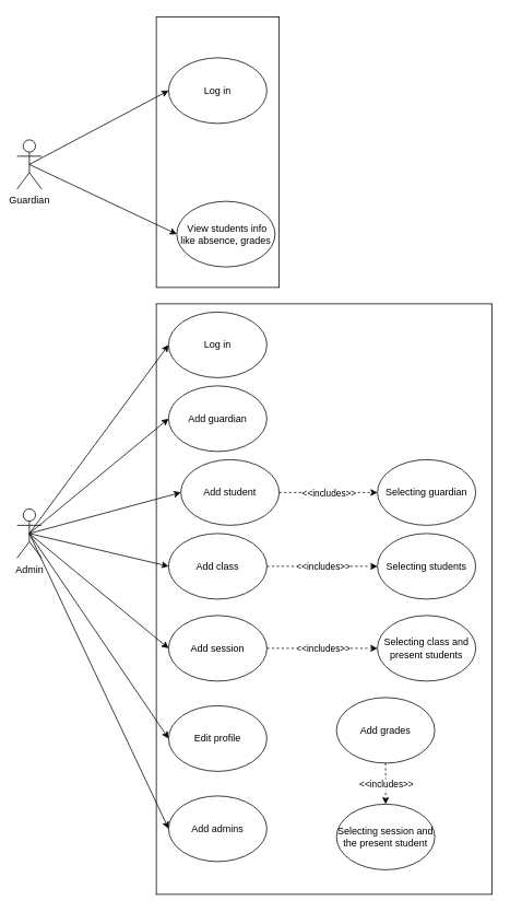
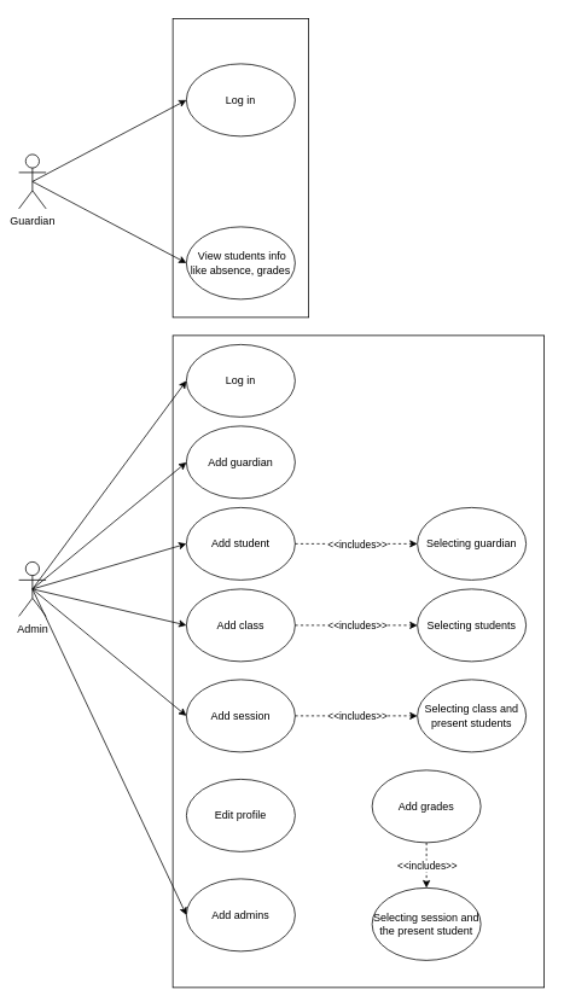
- <mxCell id="13" value="&lt;span&gt;&amp;nbsp;View students info like absence, grades&lt;/span&gt;" style="ellipse;whiteSpace=wrap;html=1;" parent="1" vertex="1"><mxGeometry x="215" y="245" width="120" height="80" as="geometry" /></mxCell>
+ <mxCell id="13" value="&lt;span&gt;&amp;nbsp;View students info like absence, grades&lt;/span&gt;" style="ellipse;whiteSpace=wrap;html=1;" parent="1" vertex="1"><mxGeometry x="205" y="250" width="120" height="80" as="geometry" /></mxCell>
- <mxCell id="10" value="Add student" style="ellipse;whiteSpace=wrap;html=1;" parent="1" vertex="1"><mxGeometry x="220" y="560" width="120" height="80" as="geometry" /></mxCell>
+ <mxCell id="10" value="Add student" style="ellipse;whiteSpace=wrap;html=1;" parent="1" vertex="1"><mxGeometry x="205" y="560" width="120" height="80" as="geometry" /></mxCell>
- <mxCell id="19" value="" style="endArrow=classic;html=1;rounded=0;exitX=0.5;exitY=0.5;exitDx=0;exitDy=0;exitPerimeter=0;entryX=0;entryY=0.5;entryDx=0;entryDy=0;" parent="1" source="6" target="12" edge="1"><mxGeometry width="50" height="50" relative="1" as="geometry"><mxPoint x="130" y="670" as="sourcePoint" /><mxPoint x="180" y="620" as="targetPoint" /></mxGeometry></mxCell>
